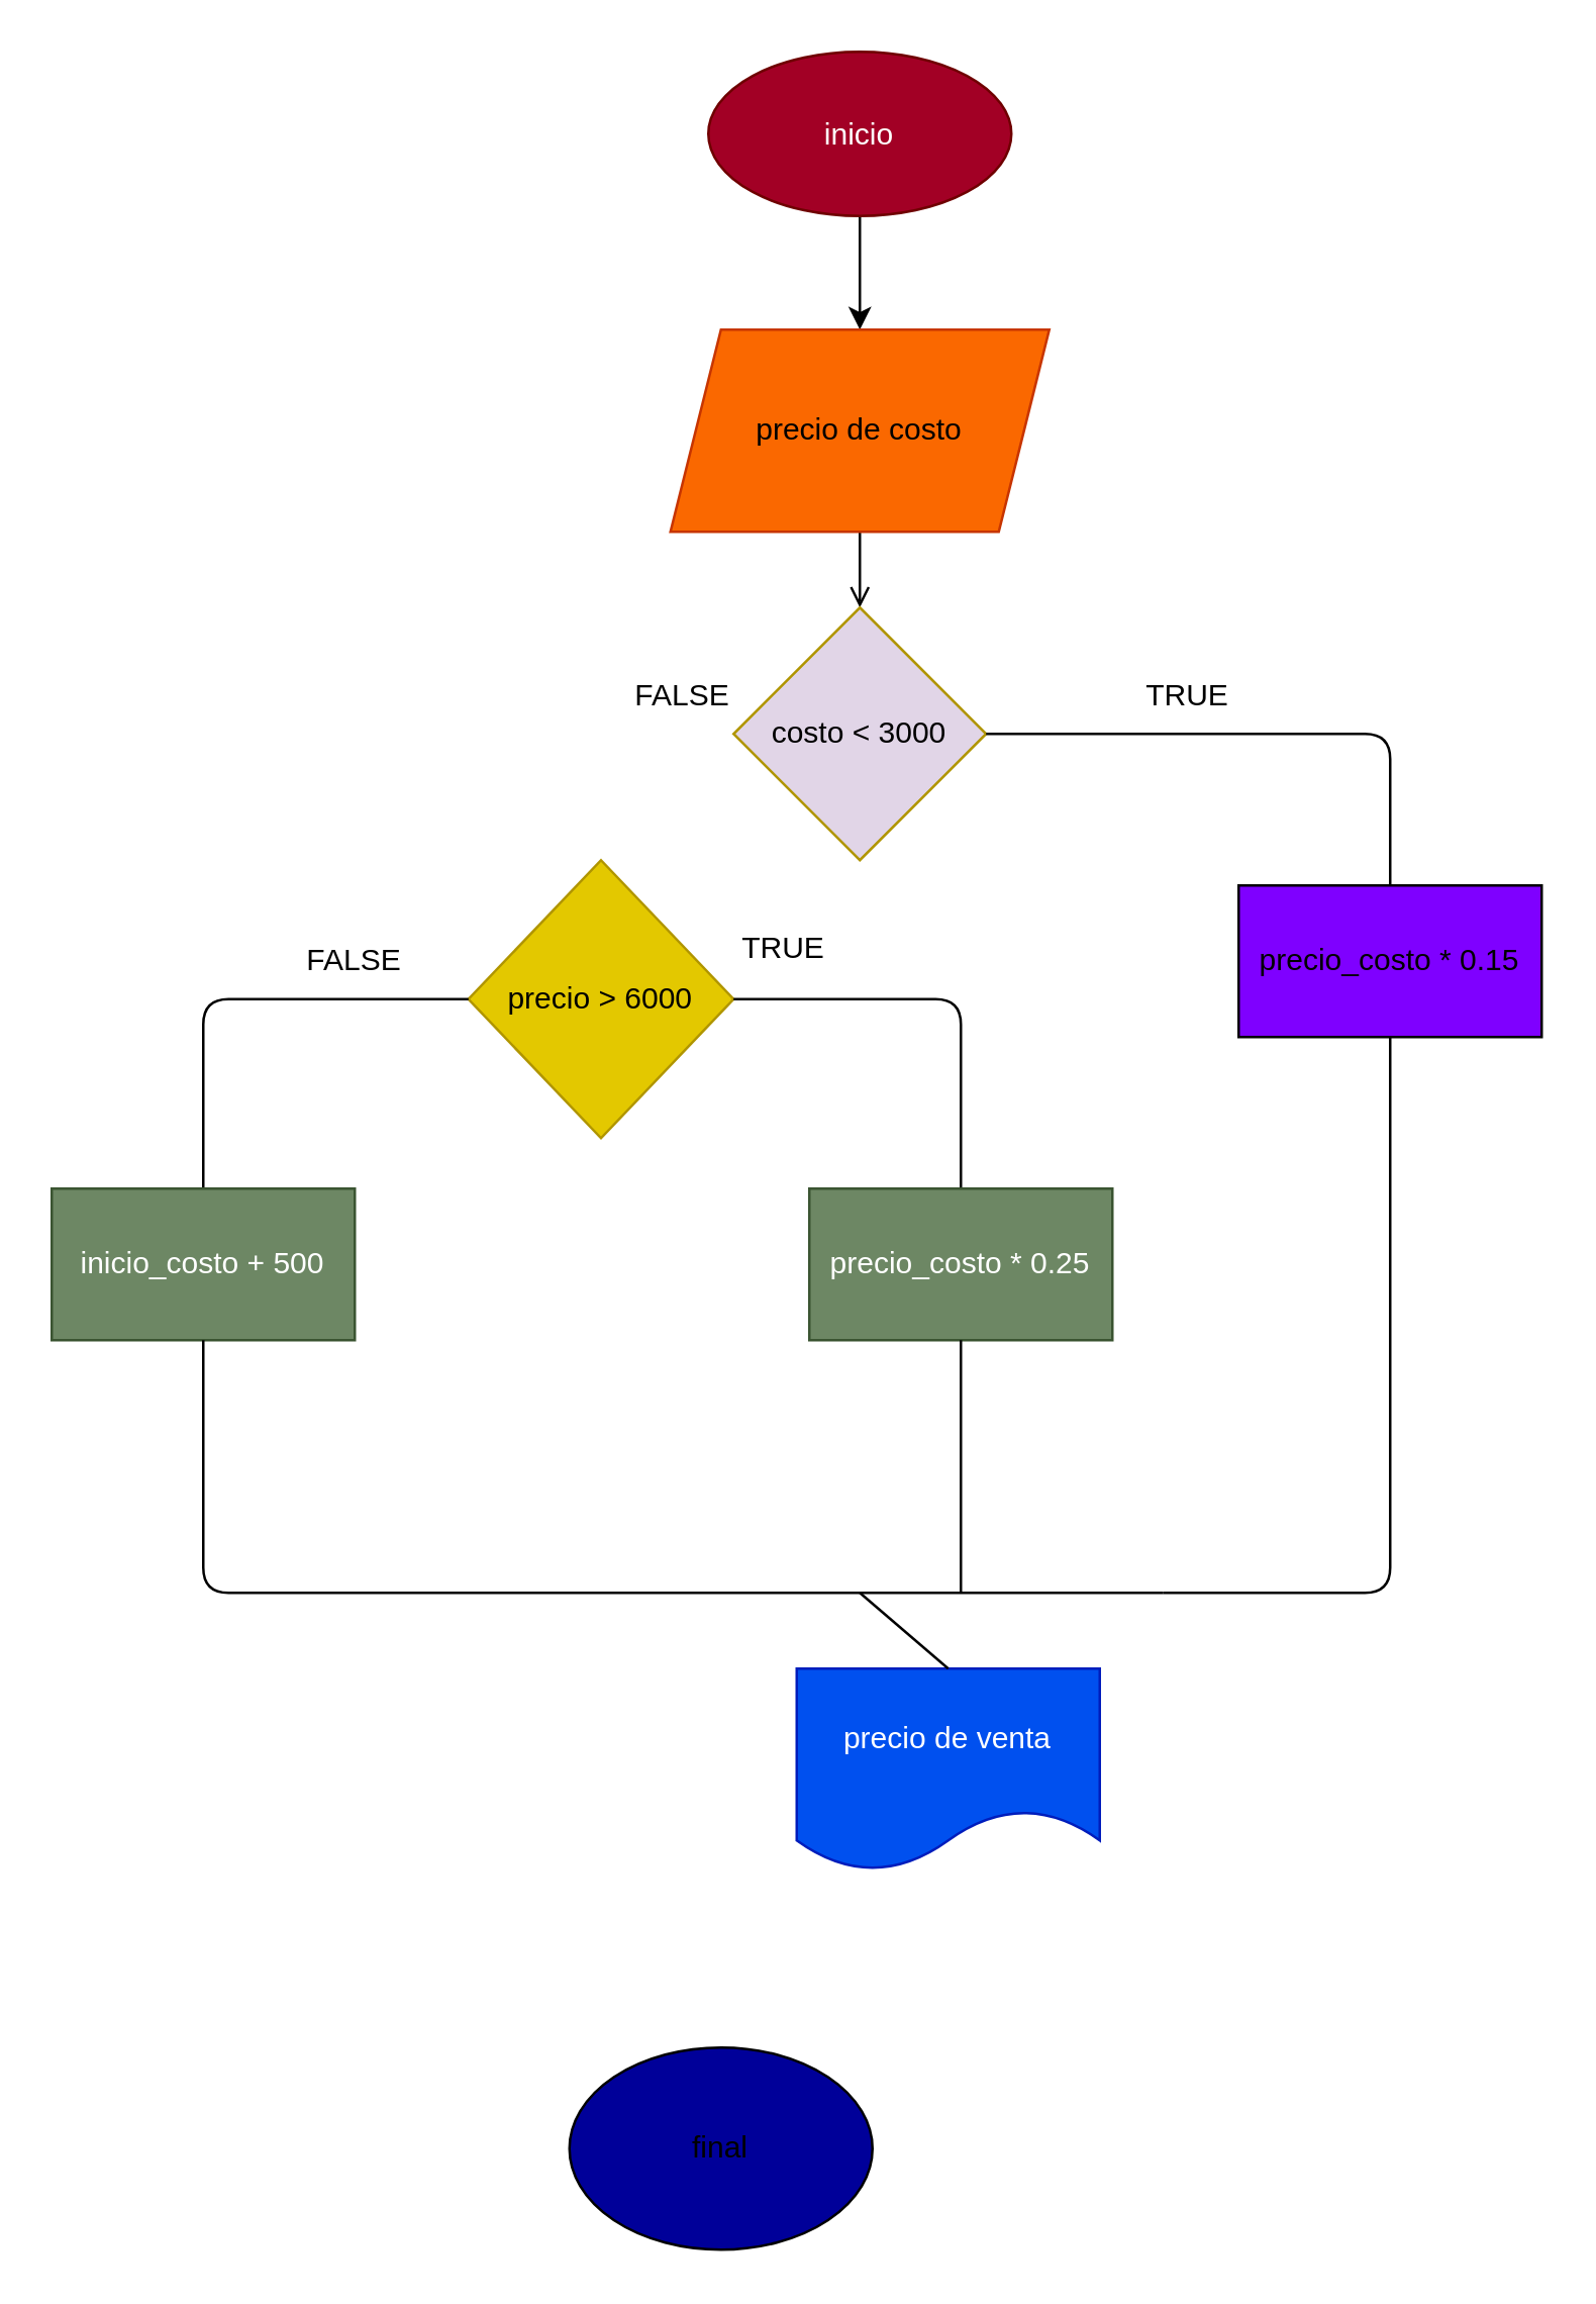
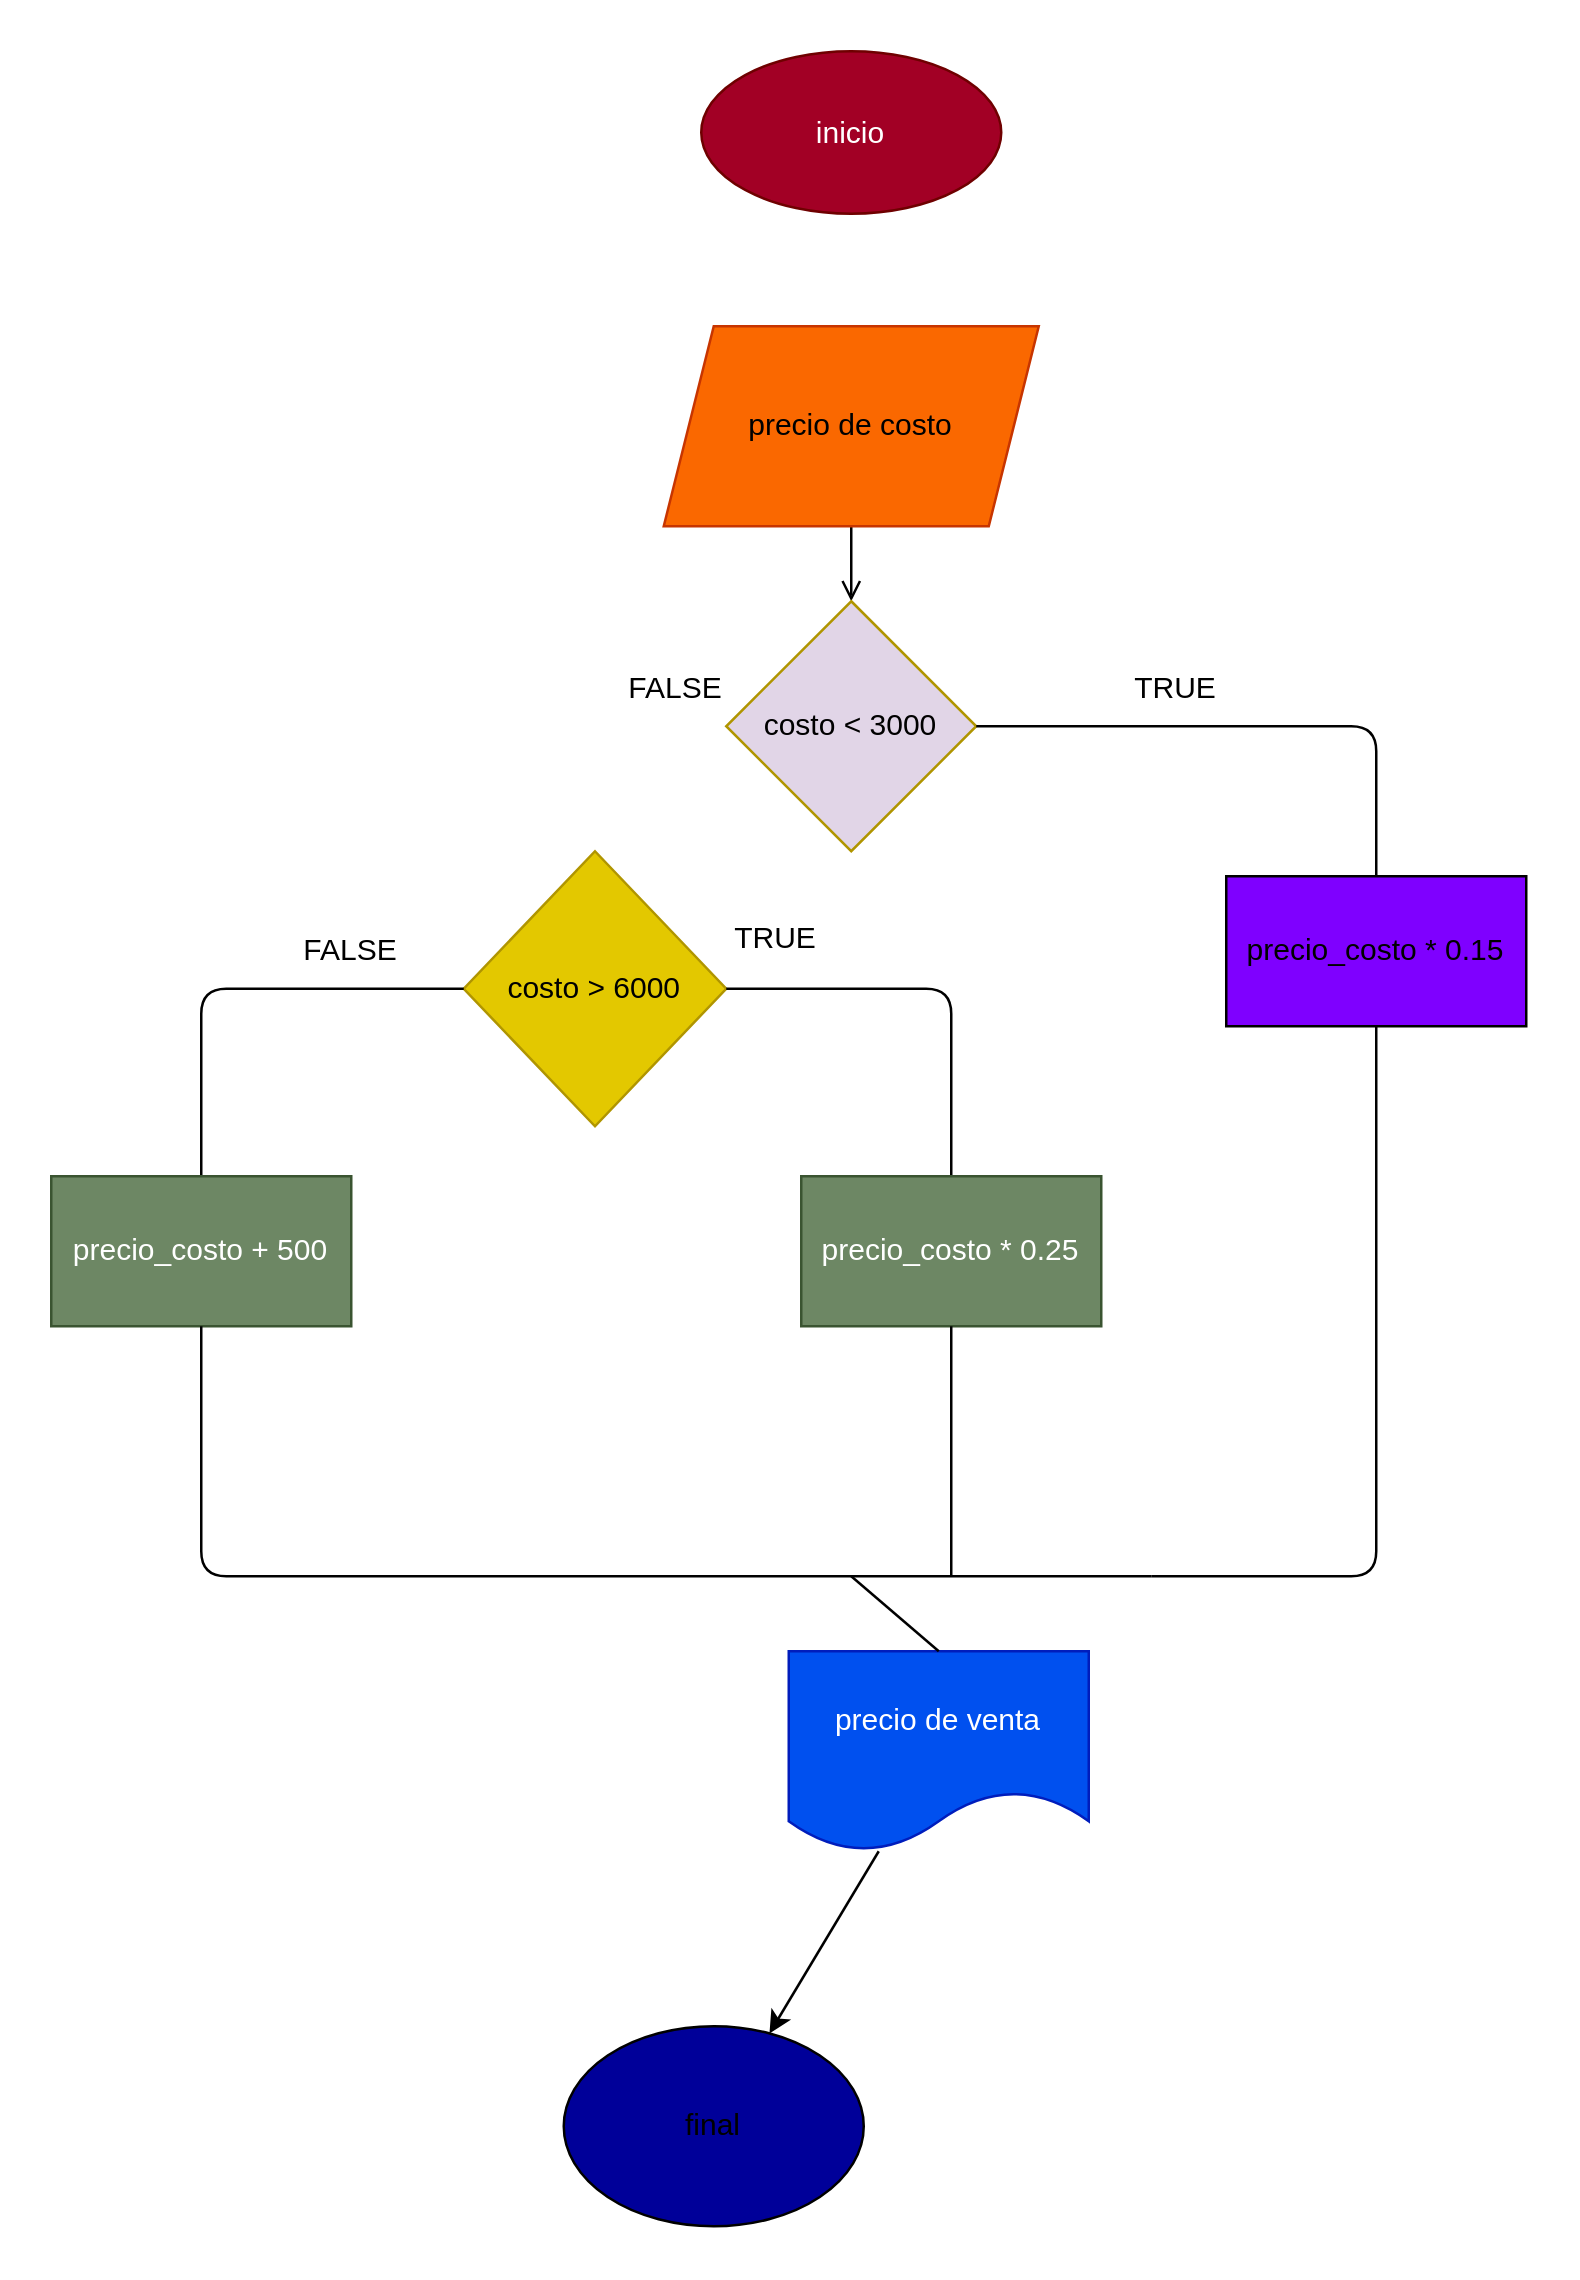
- <mxCell id="2" value="" style="edgeStyle=none;html=1;" edge="1" parent="1" source="3" target="5"><mxGeometry relative="1" as="geometry" /></mxCell>
- <mxCell id="7" value="precio &amp;gt; 6000" style="rhombus;whiteSpace=wrap;html=1;fillColor=#e3c800;fontColor=#000000;strokeColor=#B09500;" vertex="1" parent="1"><mxGeometry x="185" y="340" width="105" height="110" as="geometry" /></mxCell>
+ <mxCell id="7" value="costo &amp;gt; 6000" style="rhombus;whiteSpace=wrap;html=1;fillColor=#e3c800;fontColor=#000000;strokeColor=#B09500;" vertex="1" parent="1"><mxGeometry x="185" y="340" width="105" height="110" as="geometry" /></mxCell>
- <mxCell id="13" value="inicio_costo + 500" style="rounded=0;whiteSpace=wrap;html=1;fillColor=#6d8764;fontColor=#ffffff;strokeColor=#3A5431;" vertex="1" parent="1"><mxGeometry x="20" y="470" width="120" height="60" as="geometry" /></mxCell>
+ <mxCell id="13" value="precio_costo + 500" style="rounded=0;whiteSpace=wrap;html=1;fillColor=#6d8764;fontColor=#ffffff;strokeColor=#3A5431;" vertex="1" parent="1"><mxGeometry x="20" y="470" width="120" height="60" as="geometry" /></mxCell>
+ <mxCell id="17" value="" style="edgeStyle=none;html=1;" edge="1" parent="1" source="18" target="19"><mxGeometry relative="1" as="geometry" /></mxCell>
